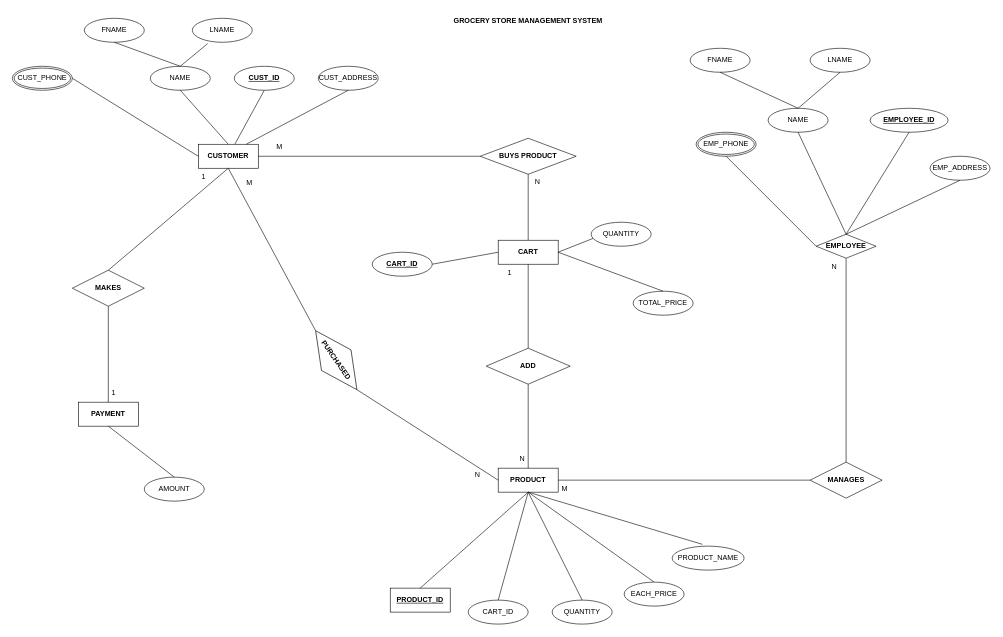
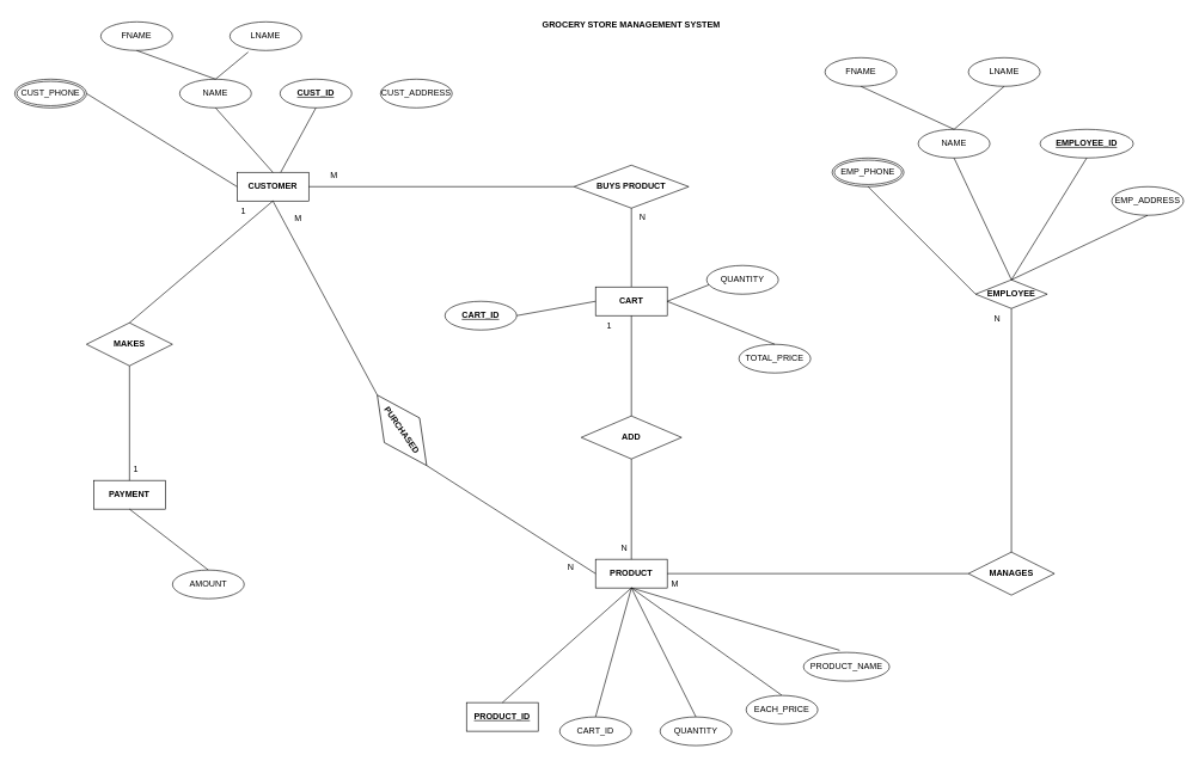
- <mxCell id="18" value="" style="endArrow=none;html=1;rounded=0;exitX=0.8;exitY=0;exitDx=0;exitDy=0;entryX=0.5;entryY=1;entryDx=0;entryDy=0;exitPerimeter=0;" parent="1" source="2" target="12" edge="1"><mxGeometry relative="1" as="geometry"><mxPoint x="1160" y="370" as="sourcePoint" /><mxPoint x="1320" y="370" as="targetPoint" /></mxGeometry></mxCell>
- <mxCell id="49" value="TOTAL_PRICE" style="ellipse;whiteSpace=wrap;html=1;align=center;" parent="1" vertex="1"><mxGeometry x="1055" y="485" width="100" height="40" as="geometry" /></mxCell>
+ <mxCell id="49" value="TOTAL_PRICE" style="ellipse;whiteSpace=wrap;html=1;align=center;" parent="1" vertex="1"><mxGeometry x="1030" y="480" width="100" height="40" as="geometry" /></mxCell>
